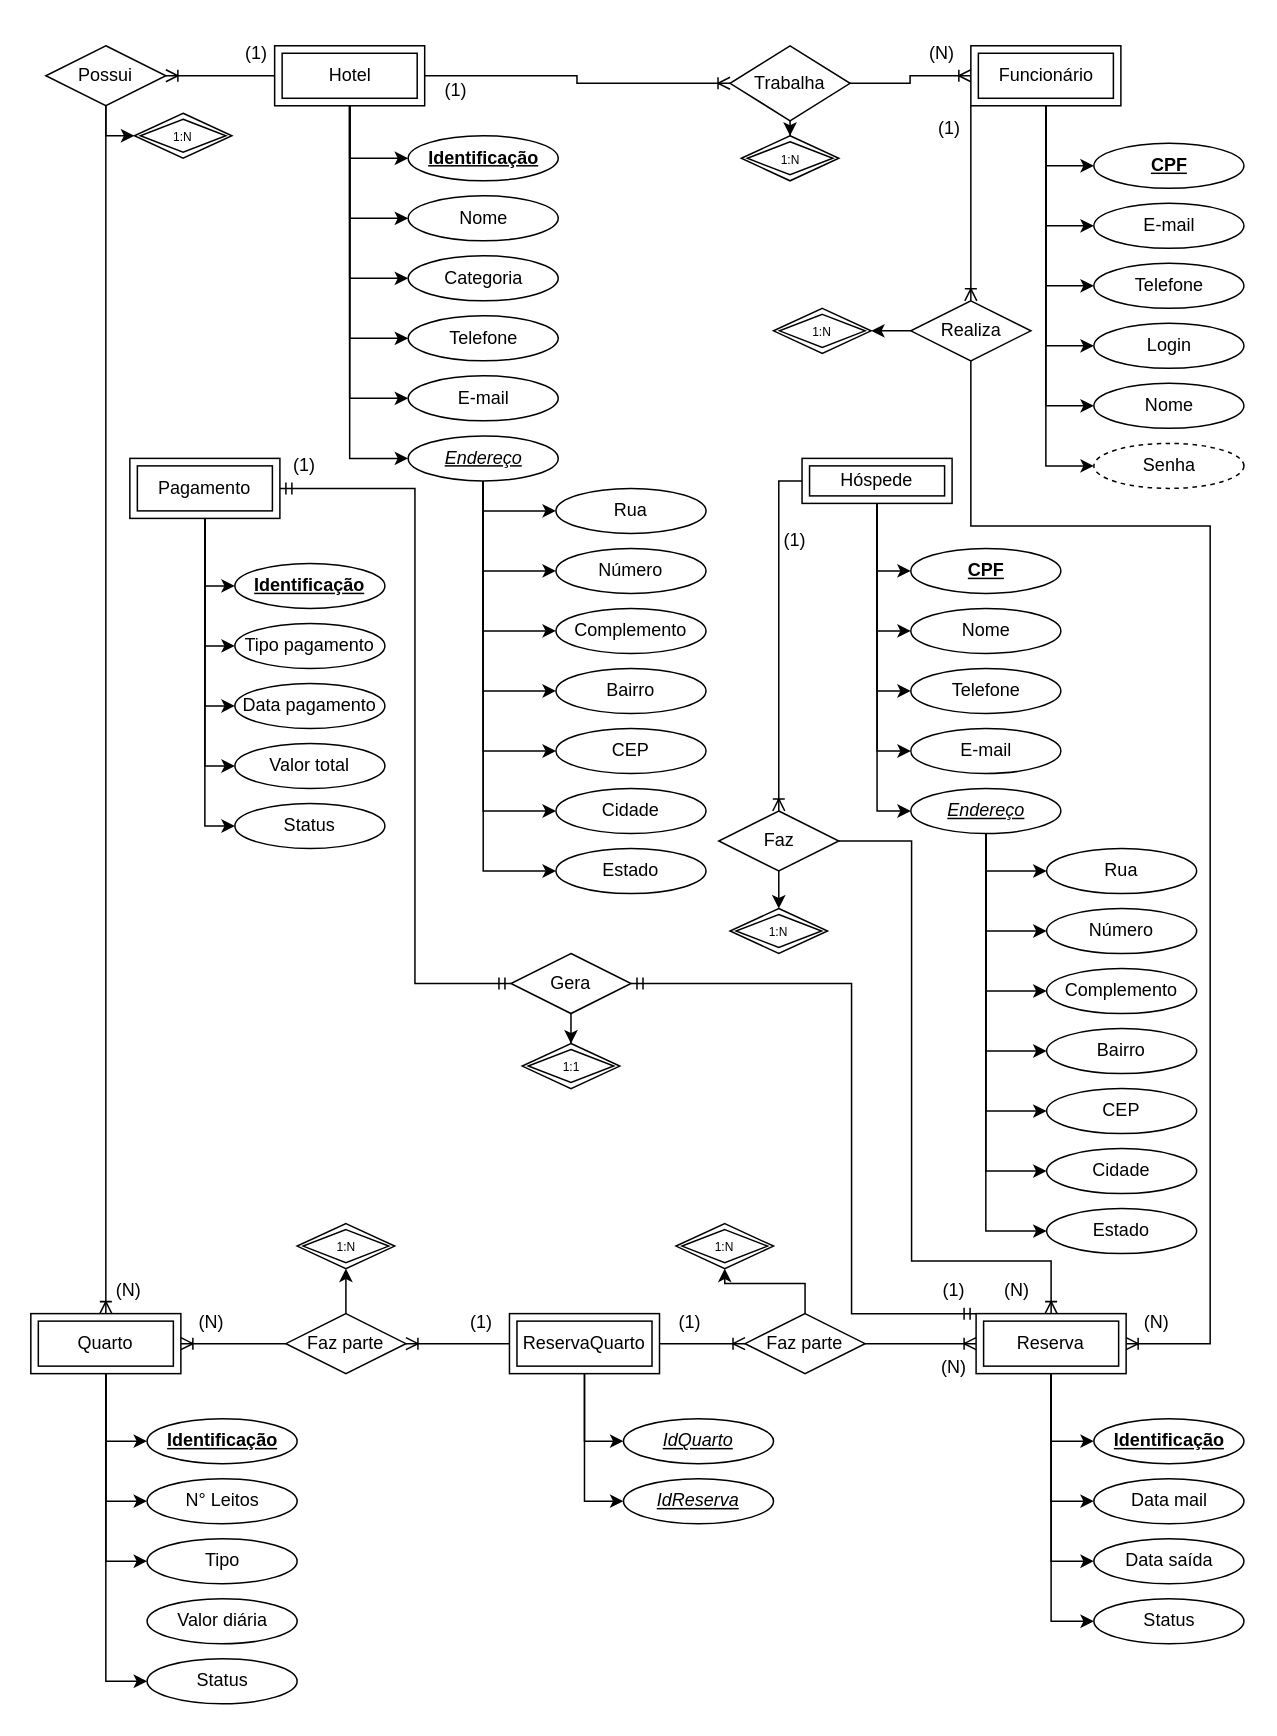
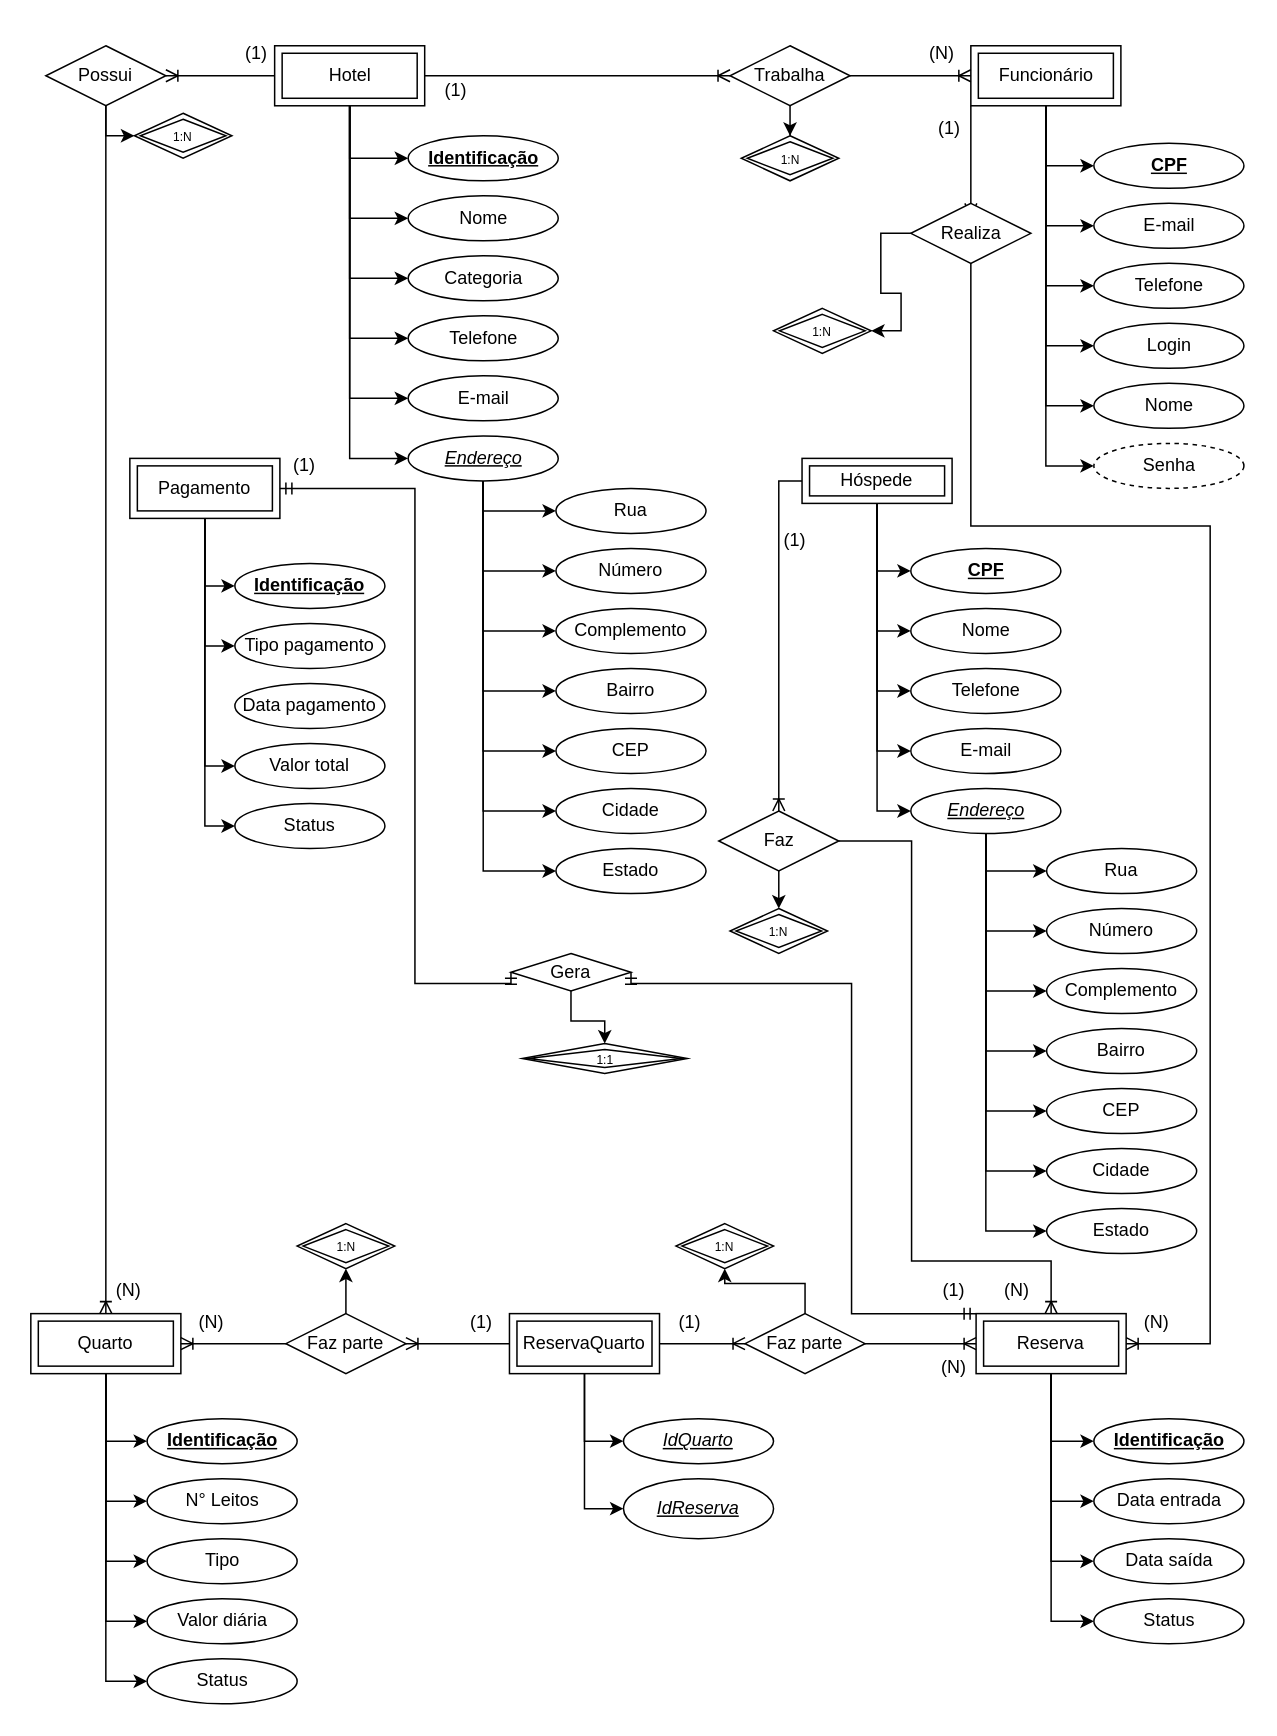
- <mxCell id="107" value="Trabalha" style="shape=rhombus;perimeter=rhombusPerimeter;whiteSpace=wrap;html=1;align=center;" parent="1" vertex="1"><mxGeometry x="486" y="30" width="80" height="50" as="geometry" /></mxCell>
+ <mxCell id="107" value="Trabalha" style="shape=rhombus;perimeter=rhombusPerimeter;whiteSpace=wrap;html=1;align=center;" parent="1" vertex="1"><mxGeometry x="486" y="30" width="80" height="40" as="geometry" /></mxCell>
- <mxCell id="115" value="Realiza" style="shape=rhombus;perimeter=rhombusPerimeter;whiteSpace=wrap;html=1;align=center;" parent="1" vertex="1"><mxGeometry x="606.5" y="200" width="80" height="40" as="geometry" /></mxCell>
+ <mxCell id="115" value="Realiza" style="shape=rhombus;perimeter=rhombusPerimeter;whiteSpace=wrap;html=1;align=center;" parent="1" vertex="1"><mxGeometry x="606.5" y="135" width="80" height="40" as="geometry" /></mxCell>
- <mxCell id="89" style="edgeStyle=orthogonalEdgeStyle;rounded=0;orthogonalLoop=1;jettySize=auto;html=1;exitX=0.5;exitY=1;exitDx=0;exitDy=0;entryX=0;entryY=0.5;entryDx=0;entryDy=0;" parent="1" source="92" target="94" edge="1"><mxGeometry relative="1" as="geometry" /></mxCell>
- <mxCell id="142" value="Gera" style="shape=rhombus;perimeter=rhombusPerimeter;whiteSpace=wrap;html=1;align=center;" parent="1" vertex="1"><mxGeometry x="340" y="635" width="80" height="40" as="geometry" /></mxCell>
+ <mxCell id="142" value="Gera" style="shape=rhombus;perimeter=rhombusPerimeter;whiteSpace=wrap;html=1;align=center;" parent="1" vertex="1"><mxGeometry x="340" y="635" width="80" height="25" as="geometry" /></mxCell>
- <mxCell id="143" value="&lt;font style=&quot;font-size: 8px;&quot;&gt;1:1&lt;/font&gt;" style="shape=rhombus;double=1;perimeter=rhombusPerimeter;whiteSpace=wrap;html=1;align=center;" parent="1" vertex="1"><mxGeometry x="347.5" y="695" width="65" height="30" as="geometry" /></mxCell>
+ <mxCell id="143" value="&lt;font style=&quot;font-size: 8px;&quot;&gt;1:1&lt;/font&gt;" style="shape=rhombus;double=1;perimeter=rhombusPerimeter;whiteSpace=wrap;html=1;align=center;" parent="1" vertex="1"><mxGeometry x="347.5" y="695" width="110" height="20" as="geometry" /></mxCell>
- <mxCell id="123" value="&lt;u style=&quot;&quot;&gt;&lt;i&gt;IdReserva&lt;/i&gt;&lt;/u&gt;" style="ellipse;whiteSpace=wrap;html=1;align=center;" parent="1" vertex="1"><mxGeometry x="415" y="985" width="100" height="30" as="geometry" /></mxCell>
+ <mxCell id="123" value="&lt;u style=&quot;&quot;&gt;&lt;i&gt;IdReserva&lt;/i&gt;&lt;/u&gt;" style="ellipse;whiteSpace=wrap;html=1;align=center;" parent="1" vertex="1"><mxGeometry x="415" y="985" width="100" height="40" as="geometry" /></mxCell>
- <mxCell id="85" value="Data mail" style="ellipse;whiteSpace=wrap;html=1;align=center;" parent="1" vertex="1"><mxGeometry x="728.5" y="985" width="100" height="30" as="geometry" /></mxCell>
+ <mxCell id="85" value="Data entrada" style="ellipse;whiteSpace=wrap;html=1;align=center;" parent="1" vertex="1"><mxGeometry x="728.5" y="985" width="100" height="30" as="geometry" /></mxCell>
+ <mxCell id="45" style="edgeStyle=orthogonalEdgeStyle;rounded=0;orthogonalLoop=1;jettySize=auto;html=1;exitX=0.5;exitY=1;exitDx=0;exitDy=0;entryX=0;entryY=0.5;entryDx=0;entryDy=0;" parent="1" source="47" target="52" edge="1"><mxGeometry relative="1" as="geometry" /></mxCell>
